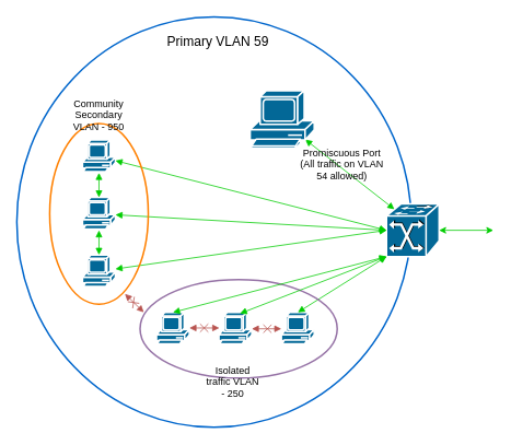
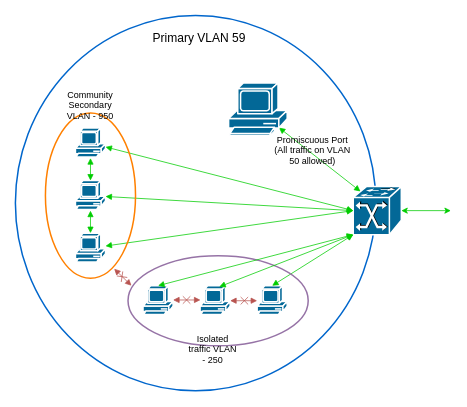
- <mxCell id="24" value="Promiscuous Port (All traffic on VLAN 54 allowed)" style="text;html=1;strokeColor=none;fillColor=none;align=center;verticalAlign=middle;whiteSpace=wrap;rounded=0;" vertex="1" parent="1"><mxGeometry x="362" y="170" width="108" height="60" as="geometry" /></mxCell>
+ <mxCell id="24" value="Promiscuous Port (All traffic on VLAN 50 allowed)" style="text;html=1;strokeColor=none;fillColor=none;align=center;verticalAlign=middle;whiteSpace=wrap;rounded=0;" vertex="1" parent="1"><mxGeometry x="362" y="170" width="108" height="60" as="geometry" /></mxCell>
